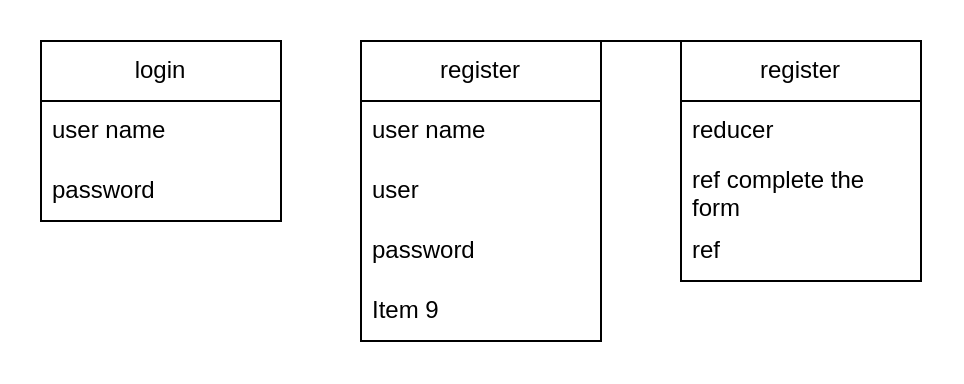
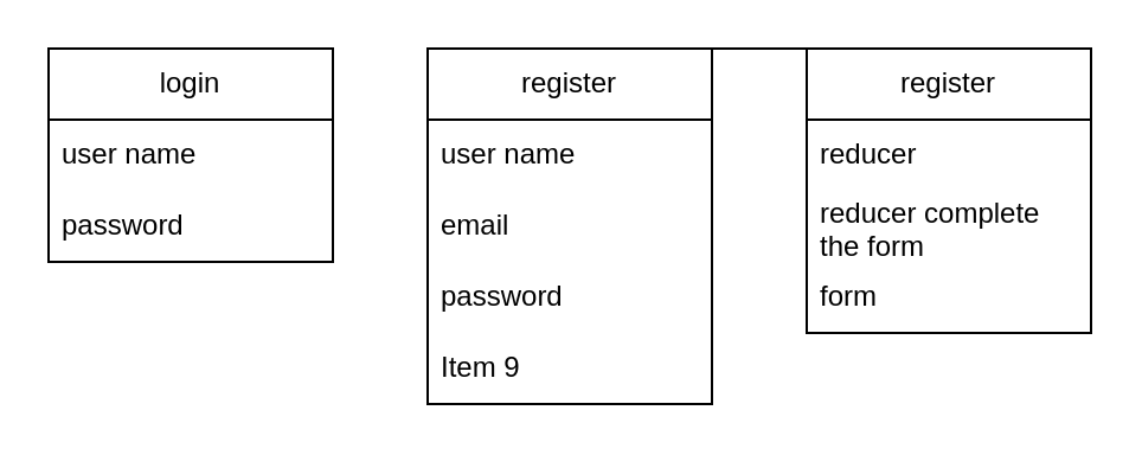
- <mxCell id="7" value="user&amp;nbsp;" style="text;strokeColor=none;fillColor=none;align=left;verticalAlign=middle;spacingLeft=4;spacingRight=4;overflow=hidden;points=[[0,0.5],[1,0.5]];portConstraint=eastwest;rotatable=0;whiteSpace=wrap;html=1;" parent="5" vertex="1"><mxGeometry y="60" width="120" height="30" as="geometry" /></mxCell>
+ <mxCell id="7" value="email&amp;nbsp;" style="text;strokeColor=none;fillColor=none;align=left;verticalAlign=middle;spacingLeft=4;spacingRight=4;overflow=hidden;points=[[0,0.5],[1,0.5]];portConstraint=eastwest;rotatable=0;whiteSpace=wrap;html=1;" parent="5" vertex="1"><mxGeometry y="60" width="120" height="30" as="geometry" /></mxCell>
- <mxCell id="12" value="ref complete the form" style="text;strokeColor=none;fillColor=none;align=left;verticalAlign=middle;spacingLeft=4;spacingRight=4;overflow=hidden;points=[[0,0.5],[1,0.5]];portConstraint=eastwest;rotatable=0;whiteSpace=wrap;html=1;" vertex="1" parent="10"><mxGeometry y="60" width="120" height="30" as="geometry" /></mxCell>
+ <mxCell id="12" value="reducer complete the form" style="text;strokeColor=none;fillColor=none;align=left;verticalAlign=middle;spacingLeft=4;spacingRight=4;overflow=hidden;points=[[0,0.5],[1,0.5]];portConstraint=eastwest;rotatable=0;whiteSpace=wrap;html=1;" vertex="1" parent="10"><mxGeometry y="60" width="120" height="30" as="geometry" /></mxCell>
- <mxCell id="13" value="ref&amp;nbsp;" style="text;strokeColor=none;fillColor=none;align=left;verticalAlign=middle;spacingLeft=4;spacingRight=4;overflow=hidden;points=[[0,0.5],[1,0.5]];portConstraint=eastwest;rotatable=0;whiteSpace=wrap;html=1;" vertex="1" parent="10"><mxGeometry y="90" width="120" height="30" as="geometry" /></mxCell>
+ <mxCell id="13" value="form&amp;nbsp;" style="text;strokeColor=none;fillColor=none;align=left;verticalAlign=middle;spacingLeft=4;spacingRight=4;overflow=hidden;points=[[0,0.5],[1,0.5]];portConstraint=eastwest;rotatable=0;whiteSpace=wrap;html=1;" vertex="1" parent="10"><mxGeometry y="90" width="120" height="30" as="geometry" /></mxCell>
